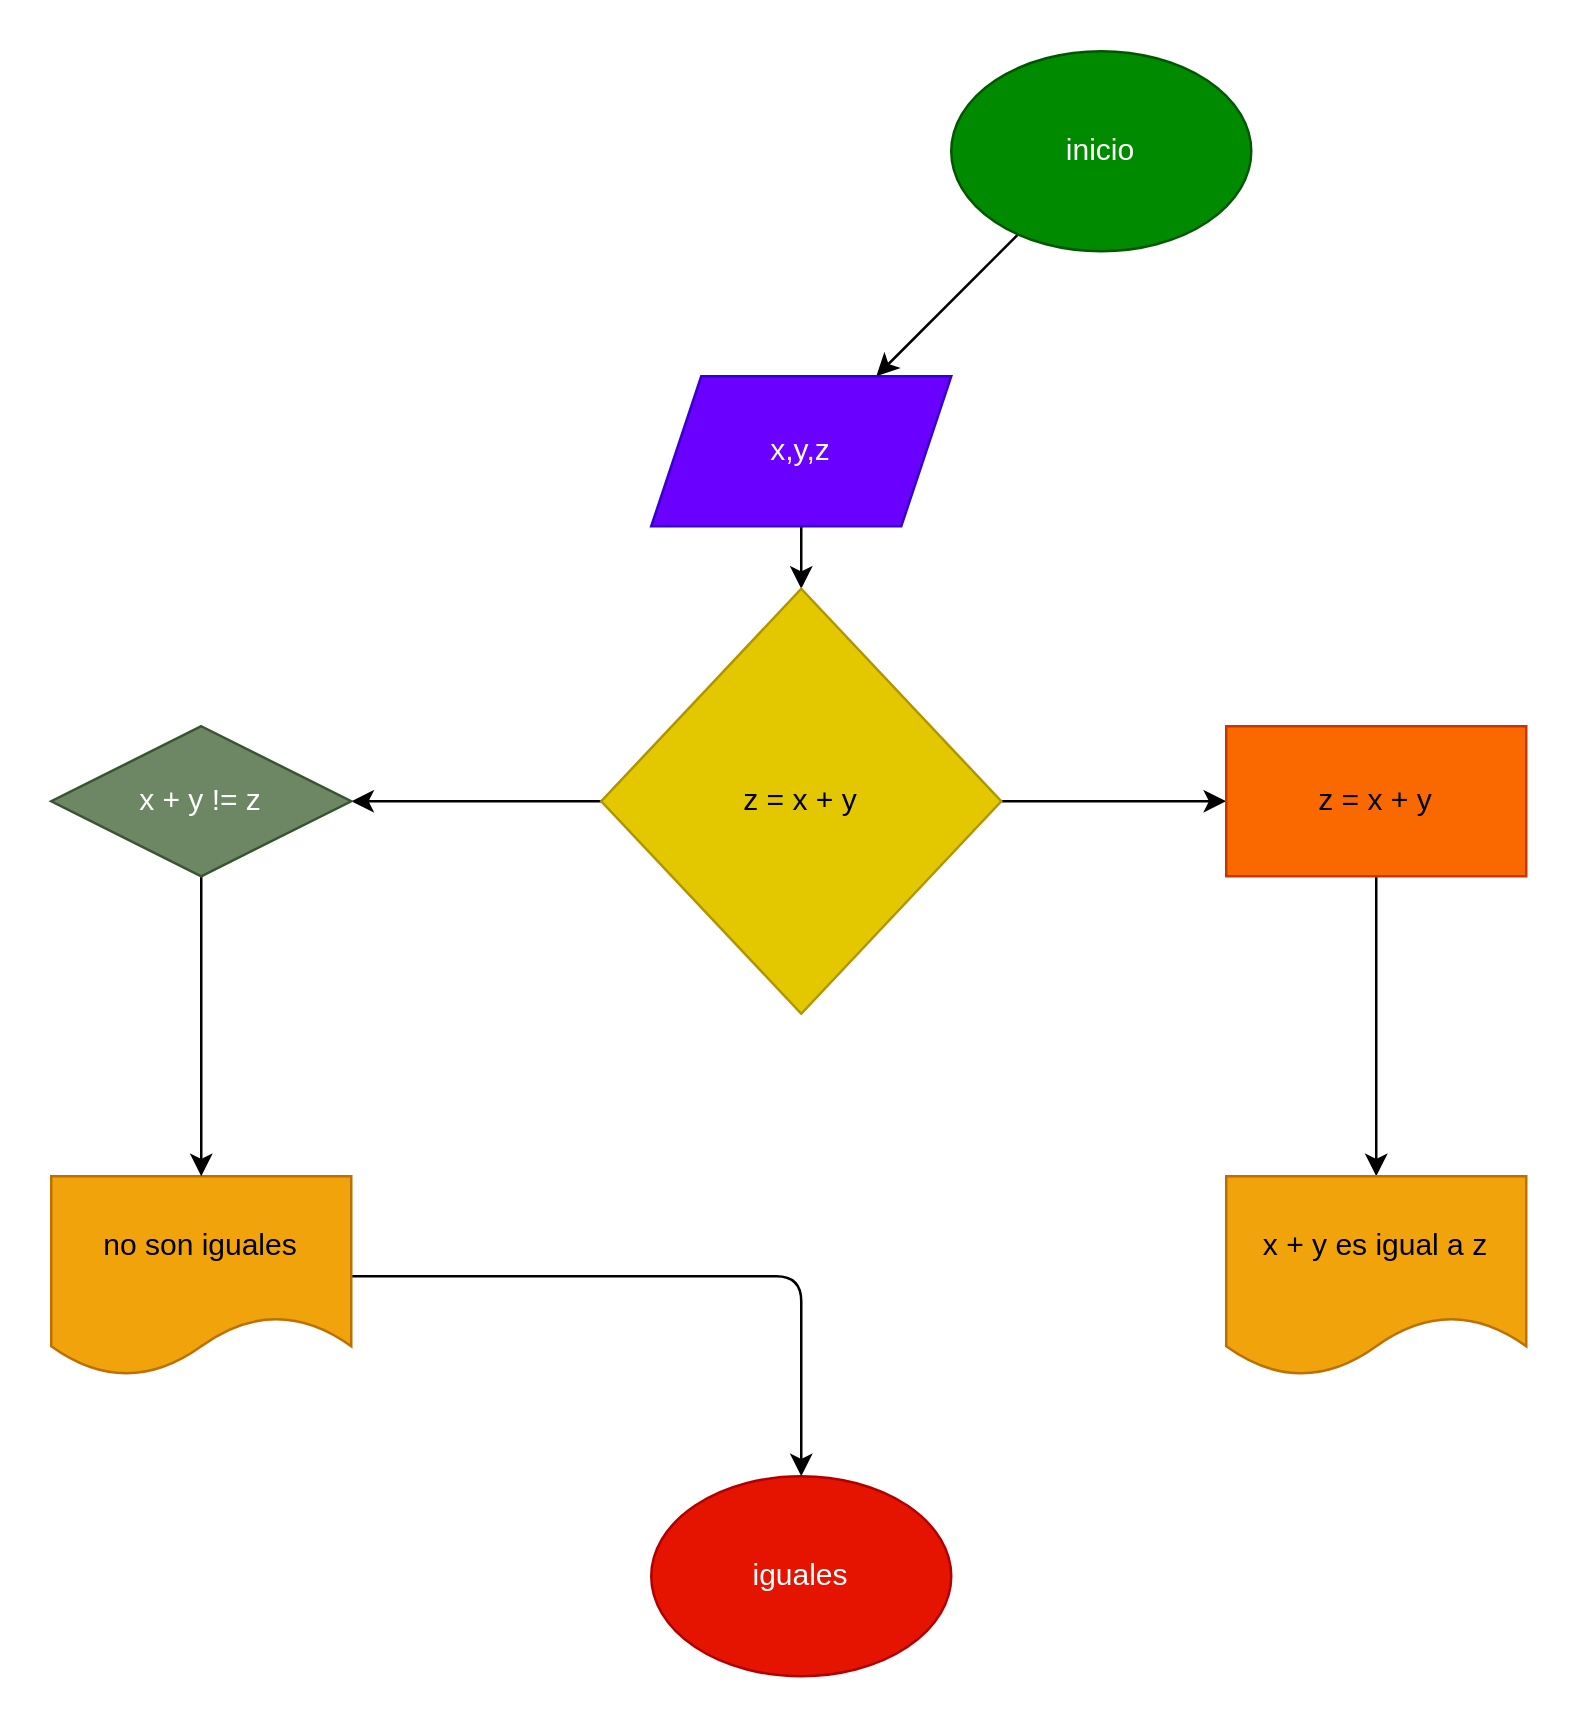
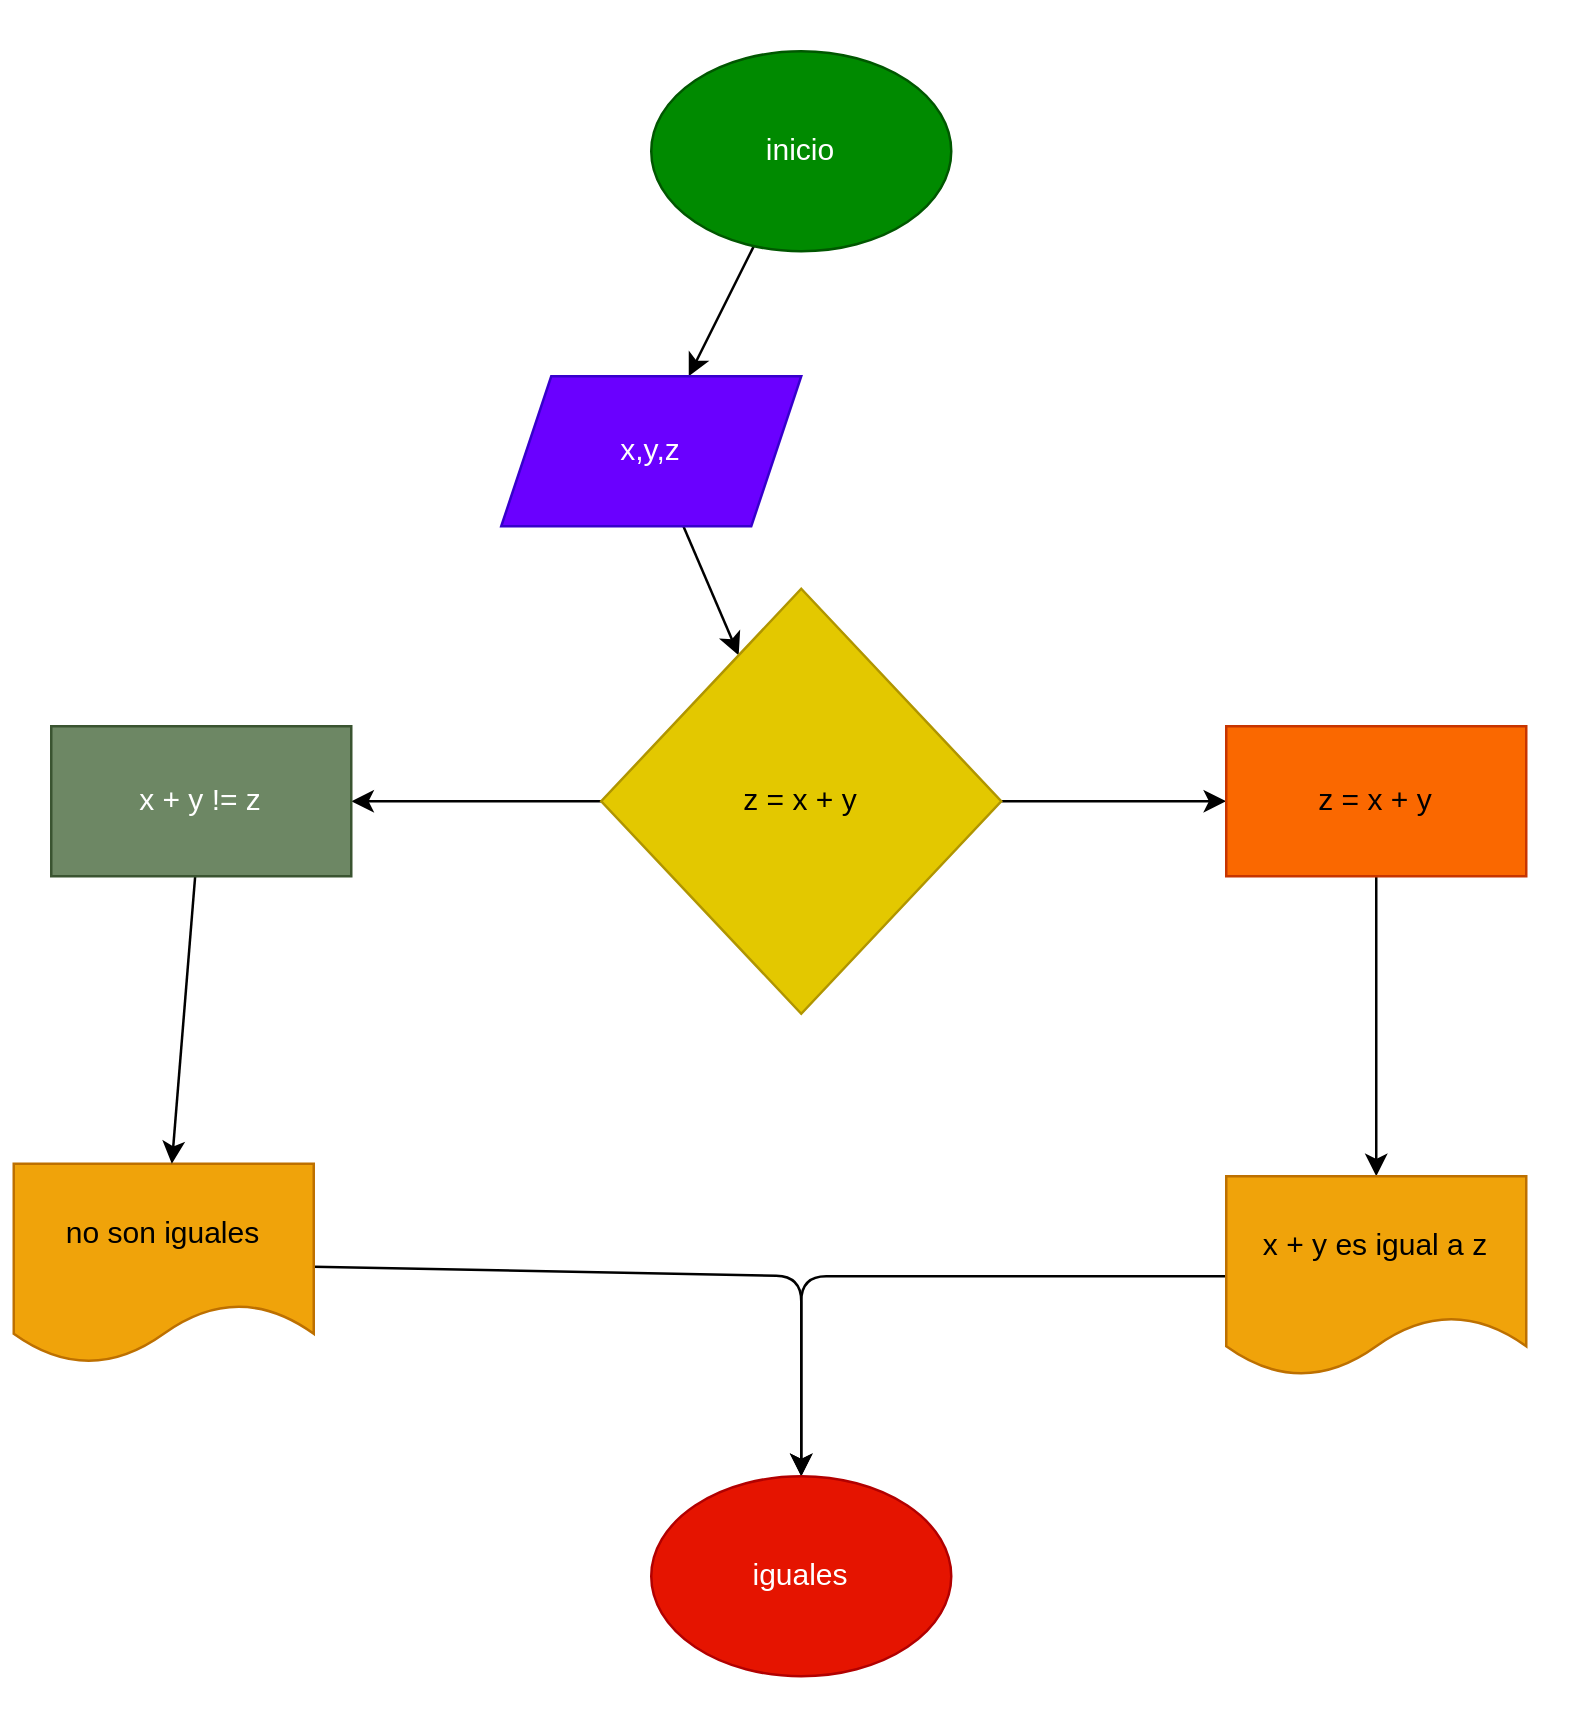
- <mxCell id="3" value="inicio" style="ellipse;whiteSpace=wrap;html=1;fillColor=#008a00;fontColor=#ffffff;strokeColor=#005700;" vertex="1" parent="1"><mxGeometry x="380" y="20" width="120" height="80" as="geometry" /></mxCell>
+ <mxCell id="3" value="inicio" style="ellipse;whiteSpace=wrap;html=1;fillColor=#008a00;fontColor=#ffffff;strokeColor=#005700;" vertex="1" parent="1"><mxGeometry x="260" y="20" width="120" height="80" as="geometry" /></mxCell>
- <mxCell id="5" value="x,y,z" style="shape=parallelogram;perimeter=parallelogramPerimeter;whiteSpace=wrap;html=1;fixedSize=1;fillColor=#6a00ff;strokeColor=#3700CC;fontColor=#ffffff;" vertex="1" parent="1"><mxGeometry x="260" y="150" width="120" height="60" as="geometry" /></mxCell>
+ <mxCell id="5" value="x,y,z" style="shape=parallelogram;perimeter=parallelogramPerimeter;whiteSpace=wrap;html=1;fixedSize=1;fillColor=#6a00ff;strokeColor=#3700CC;fontColor=#ffffff;" vertex="1" parent="1"><mxGeometry x="200" y="150" width="120" height="60" as="geometry" /></mxCell>
- <mxCell id="14" value="x + y != z" style="rhombus;whiteSpace=wrap;html=1;fillColor=#6d8764;strokeColor=#3A5431;fontColor=#ffffff;" vertex="1" parent="1"><mxGeometry x="20" y="290" width="120" height="60" as="geometry" /></mxCell>
+ <mxCell id="14" value="x + y != z" style="whiteSpace=wrap;html=1;fillColor=#6d8764;strokeColor=#3A5431;fontColor=#ffffff;" vertex="1" parent="1"><mxGeometry x="20" y="290" width="120" height="60" as="geometry" /></mxCell>
- <mxCell id="12" value="no son iguales" style="shape=document;whiteSpace=wrap;html=1;boundedLbl=1;fillColor=#f0a30a;strokeColor=#BD7000;fontColor=#000000;" vertex="1" parent="1"><mxGeometry x="20" y="470" width="120" height="80" as="geometry" /></mxCell>
+ <mxCell id="12" value="no son iguales" style="shape=document;whiteSpace=wrap;html=1;boundedLbl=1;fillColor=#f0a30a;strokeColor=#BD7000;fontColor=#000000;" vertex="1" parent="1"><mxGeometry x="5" y="465" width="120" height="80" as="geometry" /></mxCell>
+ <mxCell id="15" style="edgeStyle=none;html=1;" edge="1" parent="1" source="16" target="17"><mxGeometry relative="1" as="geometry"><Array as="points"><mxPoint x="320" y="510" /></Array></mxGeometry></mxCell>
